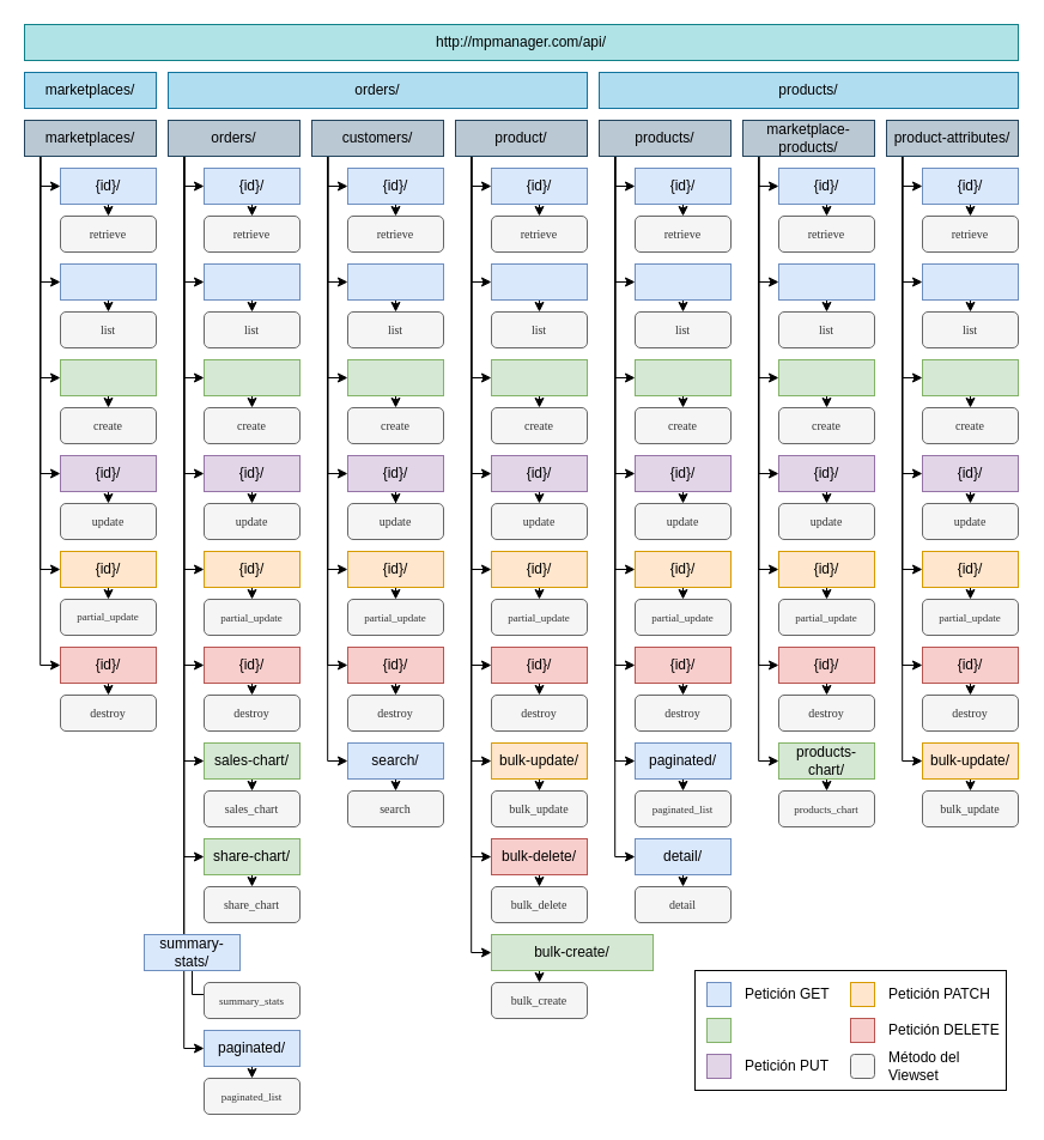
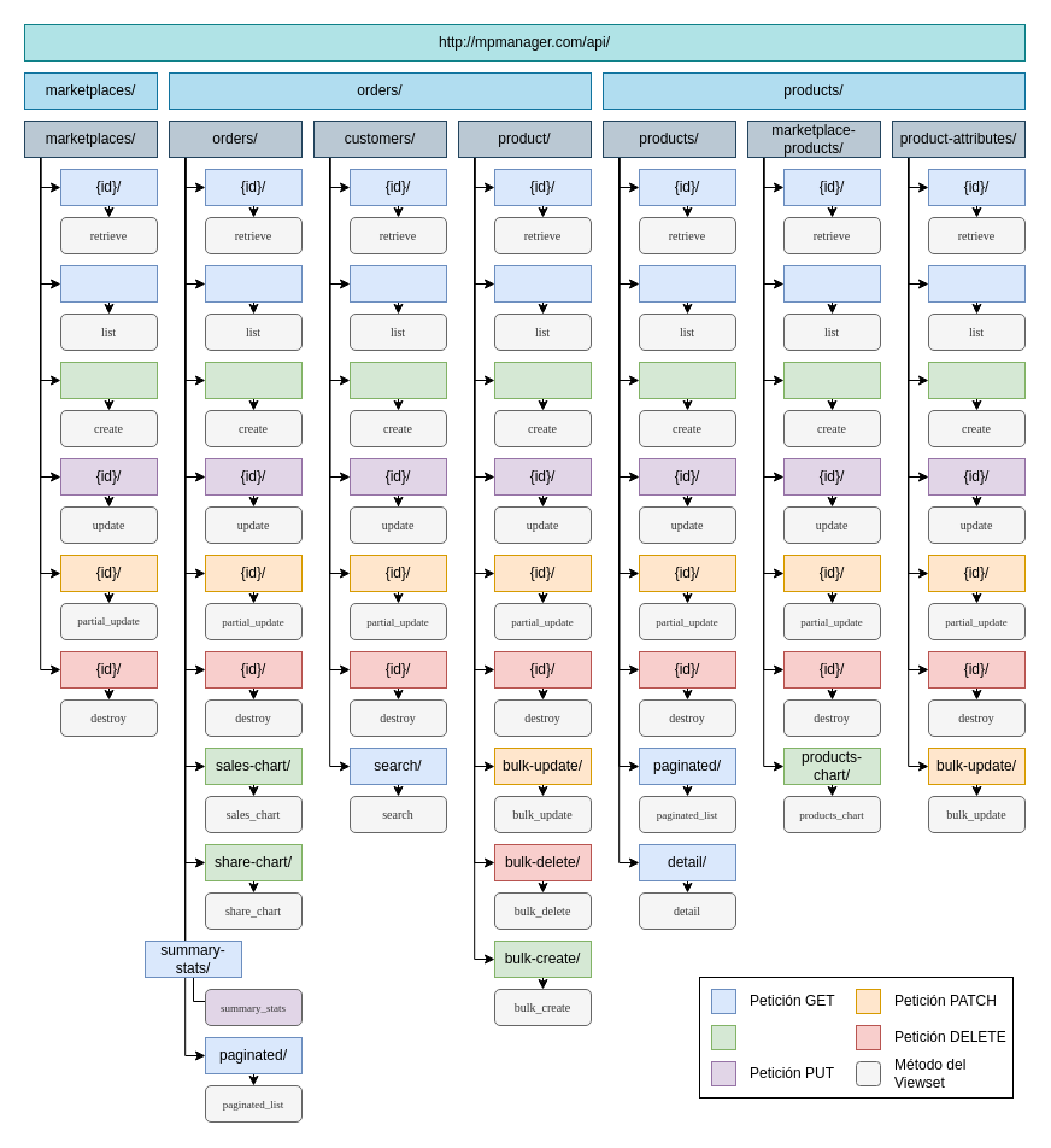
- <mxCell id="105" value="bulk-create/" style="rounded=0;whiteSpace=wrap;html=1;fillColor=#d5e8d4;strokeColor=#82b366;" vertex="1" parent="1"><mxGeometry x="410" y="780" width="135" height="30" as="geometry" /></mxCell>
+ <mxCell id="105" value="bulk-create/" style="rounded=0;whiteSpace=wrap;html=1;fillColor=#d5e8d4;strokeColor=#82b366;" vertex="1" parent="1"><mxGeometry x="410" y="780" width="80" height="30" as="geometry" /></mxCell>
- <mxCell id="190" value="&lt;span style=&quot;font-family: &amp;quot;Cascadia Code&amp;quot;;&quot;&gt;&lt;font style=&quot;font-size: 9px;&quot;&gt;summary_stats&lt;/font&gt;&lt;/span&gt;" style="rounded=1;whiteSpace=wrap;html=1;fillColor=#f5f5f5;fontColor=#333333;strokeColor=#666666;" vertex="1" parent="1"><mxGeometry x="170" y="820" width="80" height="30" as="geometry" /></mxCell>
+ <mxCell id="190" value="&lt;span style=&quot;font-family: &amp;quot;Cascadia Code&amp;quot;;&quot;&gt;&lt;font style=&quot;font-size: 9px;&quot;&gt;summary_stats&lt;/font&gt;&lt;/span&gt;" style="rounded=1;whiteSpace=wrap;html=1;fillColor=#e1d5e7;fontColor=#333333;strokeColor=#666666;" vertex="1" parent="1"><mxGeometry x="170" y="820" width="80" height="30" as="geometry" /></mxCell>
